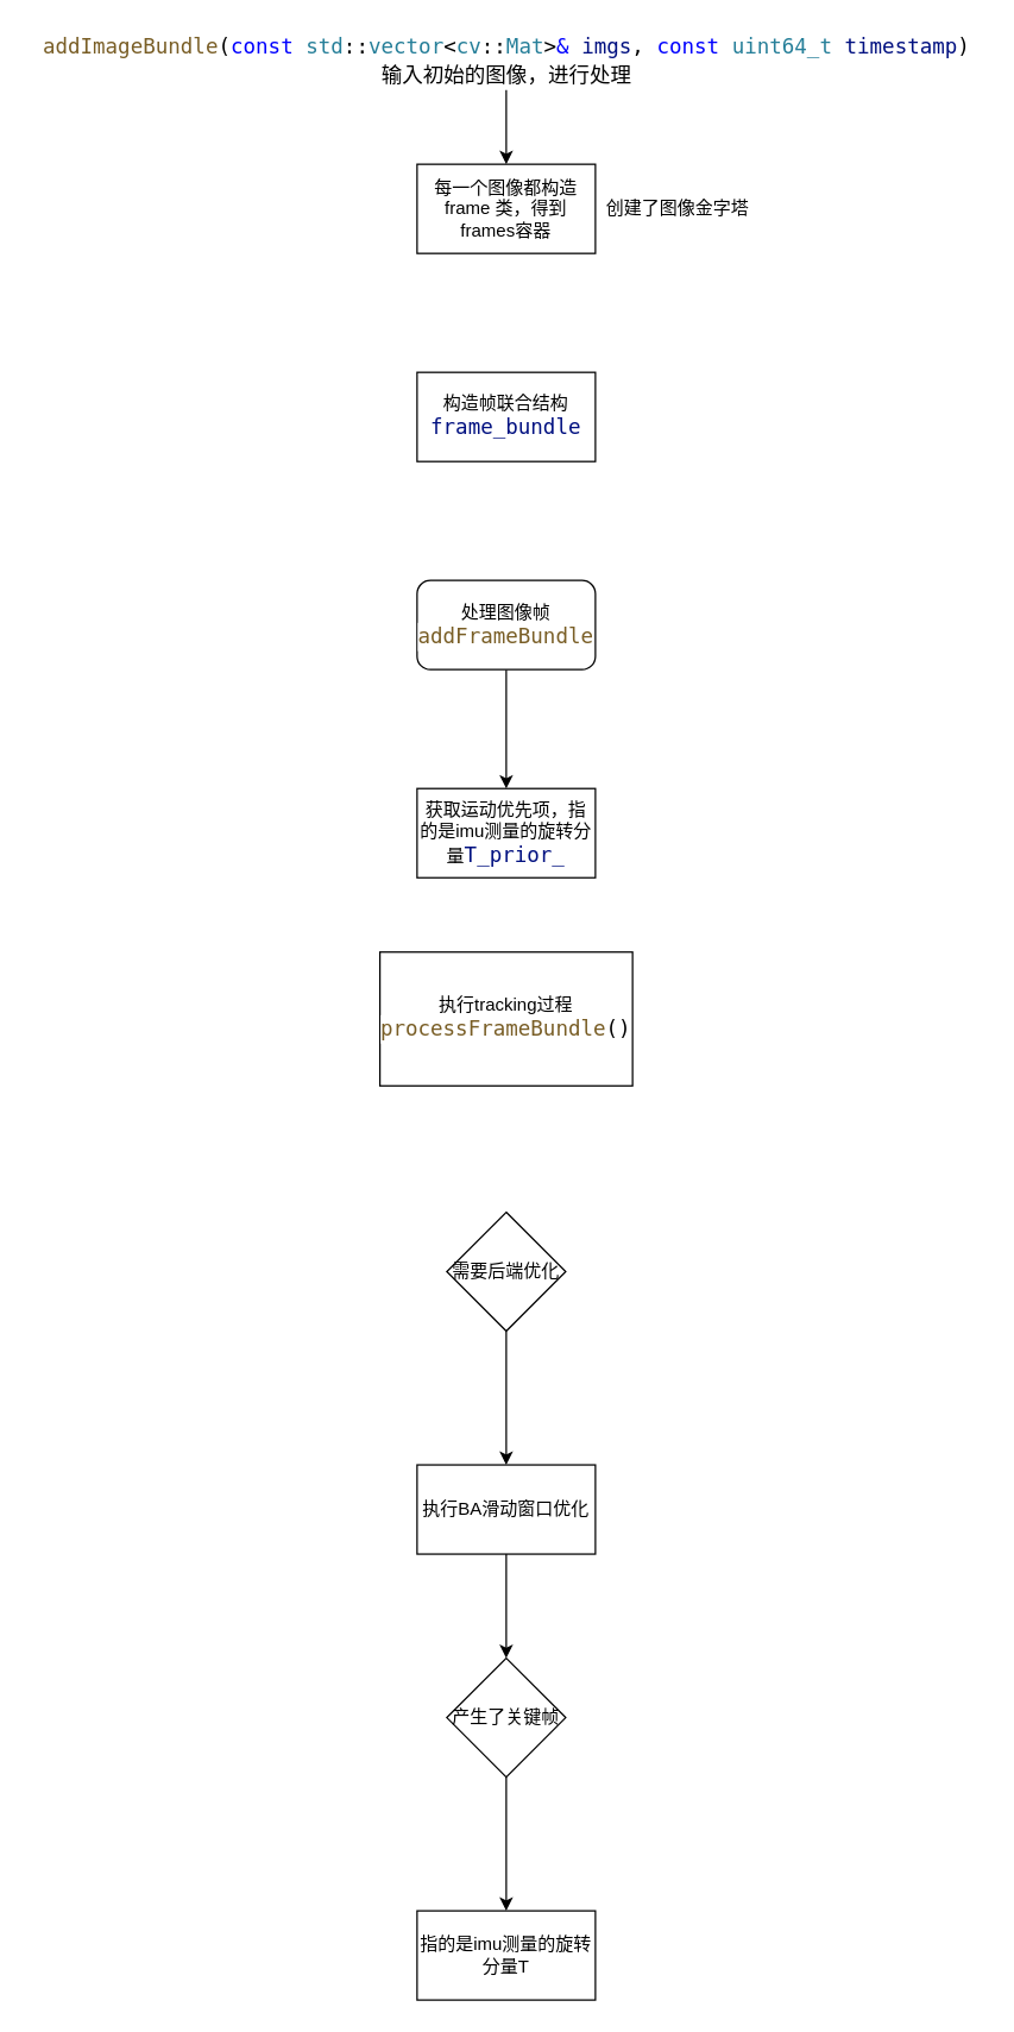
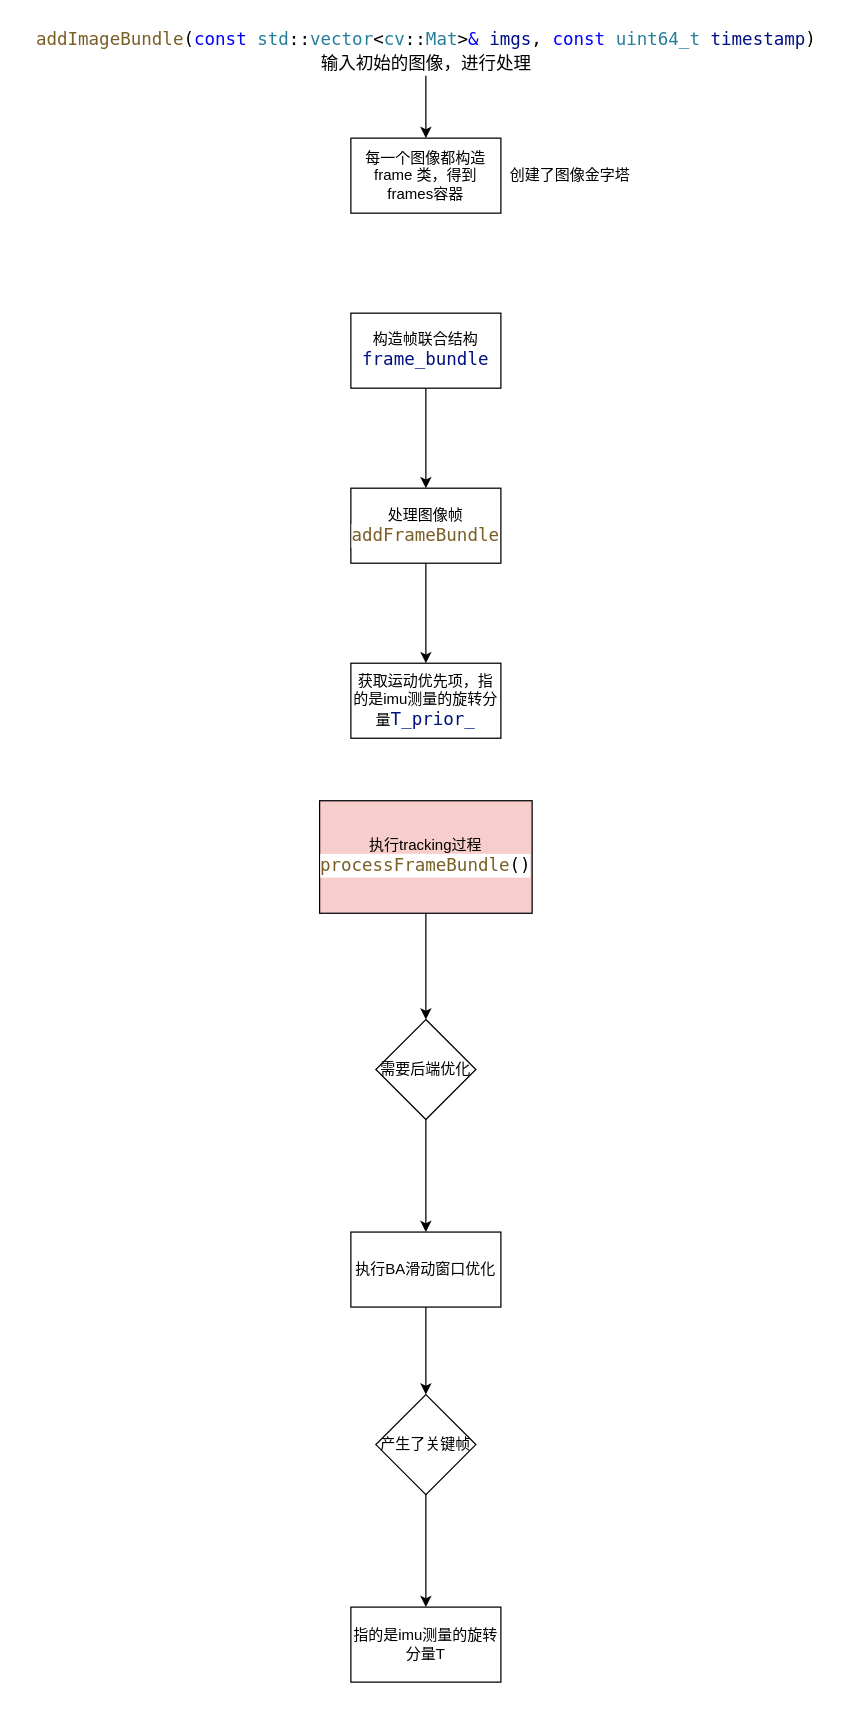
+ <mxCell id="5" value="" style="edgeStyle=orthogonalEdgeStyle;rounded=0;orthogonalLoop=1;jettySize=auto;html=1;" edge="1" parent="1" source="6" target="9"><mxGeometry relative="1" as="geometry" /></mxCell>
- <mxCell id="9" value="处理图像帧&lt;span style=&quot;color: rgb(0 , 16 , 128) ; background-color: rgb(255 , 255 , 255) ; font-family: &amp;#34;droid sans mono&amp;#34; , &amp;#34;monospace&amp;#34; , monospace , &amp;#34;droid sans fallback&amp;#34; ; font-size: 14px&quot;&gt;&lt;br&gt;&lt;/span&gt;&lt;div style=&quot;background-color: rgb(255 , 255 , 255) ; font-family: &amp;#34;droid sans mono&amp;#34; , &amp;#34;monospace&amp;#34; , monospace , &amp;#34;droid sans fallback&amp;#34; ; font-size: 14px ; line-height: 19px&quot;&gt;&lt;span style=&quot;color: #795e26&quot;&gt;addFrameBundle&lt;/span&gt;&lt;/div&gt;" style="whiteSpace=wrap;html=1;rounded=1;" vertex="1" parent="1"><mxGeometry x="280" y="390" width="120" height="60" as="geometry" /></mxCell>
+ <mxCell id="9" value="处理图像帧&lt;span style=&quot;color: rgb(0 , 16 , 128) ; background-color: rgb(255 , 255 , 255) ; font-family: &amp;#34;droid sans mono&amp;#34; , &amp;#34;monospace&amp;#34; , monospace , &amp;#34;droid sans fallback&amp;#34; ; font-size: 14px&quot;&gt;&lt;br&gt;&lt;/span&gt;&lt;div style=&quot;background-color: rgb(255 , 255 , 255) ; font-family: &amp;#34;droid sans mono&amp;#34; , &amp;#34;monospace&amp;#34; , monospace , &amp;#34;droid sans fallback&amp;#34; ; font-size: 14px ; line-height: 19px&quot;&gt;&lt;span style=&quot;color: #795e26&quot;&gt;addFrameBundle&lt;/span&gt;&lt;/div&gt;" style="whiteSpace=wrap;html=1;" vertex="1" parent="1"><mxGeometry x="280" y="390" width="120" height="60" as="geometry" /></mxCell>
- <mxCell id="12" value="执行tracking过程&lt;br&gt;&lt;div style=&quot;background-color: rgb(255 , 255 , 255) ; font-family: &amp;#34;droid sans mono&amp;#34; , &amp;#34;monospace&amp;#34; , monospace , &amp;#34;droid sans fallback&amp;#34; ; font-size: 14px ; line-height: 19px&quot;&gt;&lt;span style=&quot;color: #795e26&quot;&gt;processFrameBundle&lt;/span&gt;()&lt;/div&gt;" style="whiteSpace=wrap;html=1;" vertex="1" parent="1"><mxGeometry x="255" y="640" width="170" height="90" as="geometry" /></mxCell>
+ <mxCell id="12" value="执行tracking过程&lt;br&gt;&lt;div style=&quot;background-color: rgb(255 , 255 , 255) ; font-family: &amp;#34;droid sans mono&amp;#34; , &amp;#34;monospace&amp;#34; , monospace , &amp;#34;droid sans fallback&amp;#34; ; font-size: 14px ; line-height: 19px&quot;&gt;&lt;span style=&quot;color: #795e26&quot;&gt;processFrameBundle&lt;/span&gt;()&lt;/div&gt;" style="whiteSpace=wrap;html=1;fillColor=#f8cecc;" vertex="1" parent="1"><mxGeometry x="255" y="640" width="170" height="90" as="geometry" /></mxCell>
+ <mxCell id="11" value="" style="edgeStyle=orthogonalEdgeStyle;rounded=0;orthogonalLoop=1;jettySize=auto;html=1;" edge="1" parent="1" source="12" target="14"><mxGeometry relative="1" as="geometry" /></mxCell>
